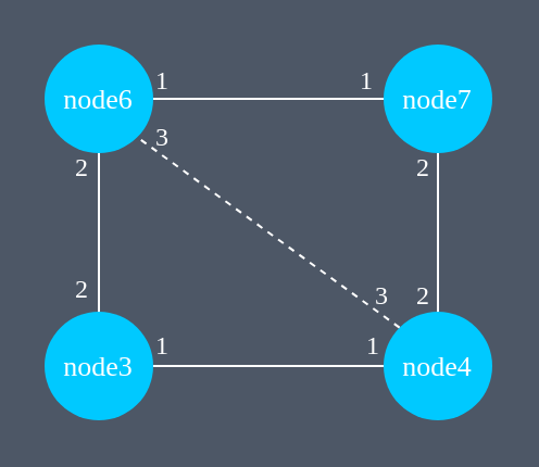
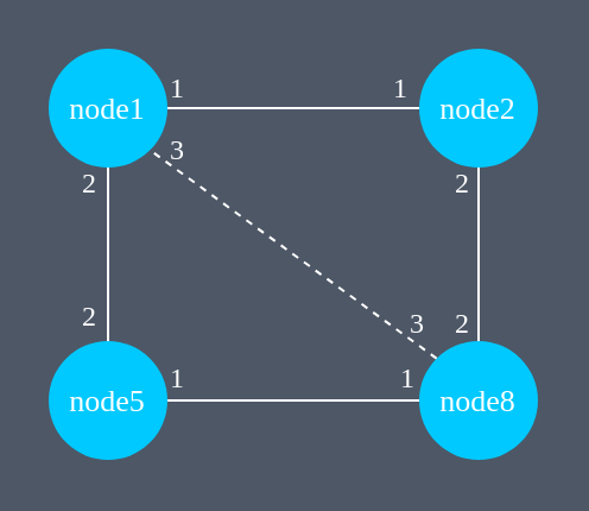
- <mxCell id="2" value="&lt;font color=&quot;#ffffff&quot; style=&quot;font-size: 13px;&quot;&gt;node6&lt;/font&gt;" style="ellipse;whiteSpace=wrap;html=1;aspect=fixed;rounded=1;gradientColor=none;fontFamily=Manrope;fontSize=13;fontColor=#BEC8D2;align=center;strokeColor=none;fillColor=#00C9FF;" parent="1" vertex="1"><mxGeometry x="20" y="20" width="50" height="50" as="geometry" /></mxCell>
+ <mxCell id="2" value="&lt;font color=&quot;#ffffff&quot; style=&quot;font-size: 13px;&quot;&gt;node1&lt;/font&gt;" style="ellipse;whiteSpace=wrap;html=1;aspect=fixed;rounded=1;gradientColor=none;fontFamily=Manrope;fontSize=13;fontColor=#BEC8D2;align=center;strokeColor=none;fillColor=#00C9FF;" parent="1" vertex="1"><mxGeometry x="20" y="20" width="50" height="50" as="geometry" /></mxCell>
- <mxCell id="3" value="&lt;font color=&quot;#ffffff&quot; style=&quot;font-size: 13px;&quot;&gt;node7&lt;/font&gt;" style="ellipse;whiteSpace=wrap;html=1;aspect=fixed;rounded=1;gradientColor=none;fontFamily=Manrope;fontSize=13;fontColor=#BEC8D2;align=center;strokeColor=none;fillColor=#00C9FF;" parent="1" vertex="1"><mxGeometry x="176" y="20" width="50" height="50" as="geometry" /></mxCell>
+ <mxCell id="3" value="&lt;font color=&quot;#ffffff&quot; style=&quot;font-size: 13px;&quot;&gt;node2&lt;/font&gt;" style="ellipse;whiteSpace=wrap;html=1;aspect=fixed;rounded=1;gradientColor=none;fontFamily=Manrope;fontSize=13;fontColor=#BEC8D2;align=center;strokeColor=none;fillColor=#00C9FF;" parent="1" vertex="1"><mxGeometry x="176" y="20" width="50" height="50" as="geometry" /></mxCell>
- <mxCell id="4" value="&lt;font color=&quot;#ffffff&quot; style=&quot;font-size: 13px;&quot;&gt;node3&lt;/font&gt;" style="ellipse;whiteSpace=wrap;html=1;aspect=fixed;rounded=1;gradientColor=none;fontFamily=Manrope;fontSize=13;fontColor=#BEC8D2;align=center;strokeColor=none;fillColor=#00C9FF;" parent="1" vertex="1"><mxGeometry x="20" y="143" width="50" height="50" as="geometry" /></mxCell>
+ <mxCell id="4" value="&lt;font color=&quot;#ffffff&quot; style=&quot;font-size: 13px;&quot;&gt;node5&lt;/font&gt;" style="ellipse;whiteSpace=wrap;html=1;aspect=fixed;rounded=1;gradientColor=none;fontFamily=Manrope;fontSize=13;fontColor=#BEC8D2;align=center;strokeColor=none;fillColor=#00C9FF;" parent="1" vertex="1"><mxGeometry x="20" y="143" width="50" height="50" as="geometry" /></mxCell>
- <mxCell id="5" value="&lt;font color=&quot;#ffffff&quot; style=&quot;font-size: 13px;&quot;&gt;node4&lt;/font&gt;" style="ellipse;whiteSpace=wrap;html=1;aspect=fixed;rounded=1;gradientColor=none;fontFamily=Manrope;fontSize=13;fontColor=#BEC8D2;align=center;strokeColor=none;fillColor=#00C9FF;" parent="1" vertex="1"><mxGeometry x="176" y="143" width="50" height="50" as="geometry" /></mxCell>
+ <mxCell id="5" value="&lt;font color=&quot;#ffffff&quot; style=&quot;font-size: 13px;&quot;&gt;node8&lt;/font&gt;" style="ellipse;whiteSpace=wrap;html=1;aspect=fixed;rounded=1;gradientColor=none;fontFamily=Manrope;fontSize=13;fontColor=#BEC8D2;align=center;strokeColor=none;fillColor=#00C9FF;" parent="1" vertex="1"><mxGeometry x="176" y="143" width="50" height="50" as="geometry" /></mxCell>
